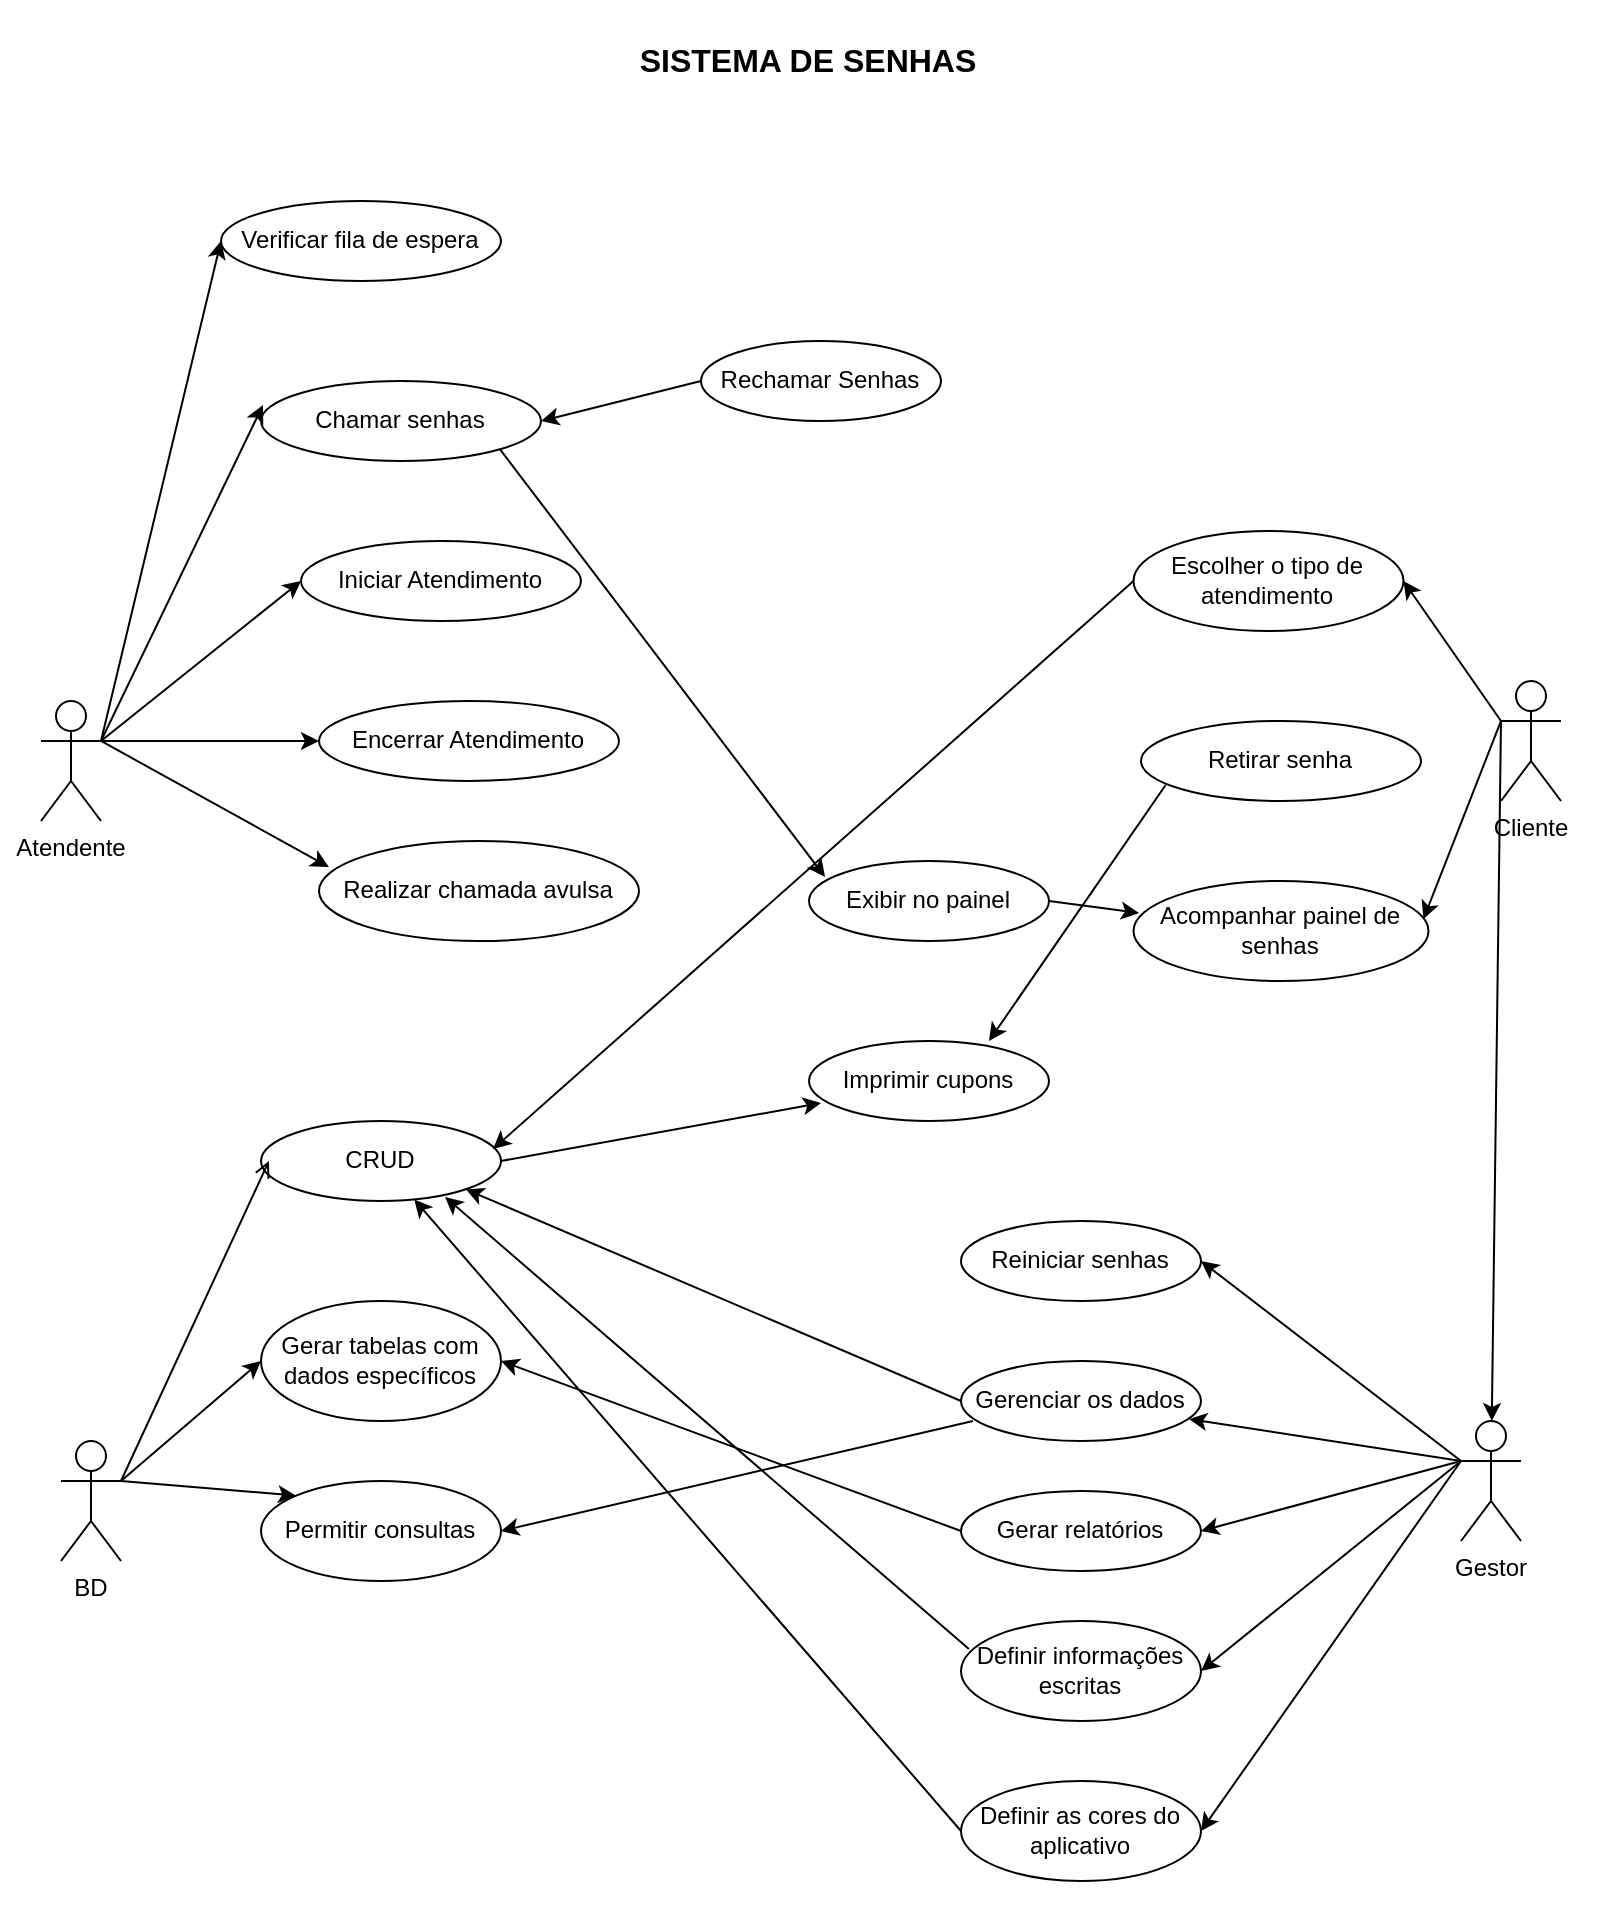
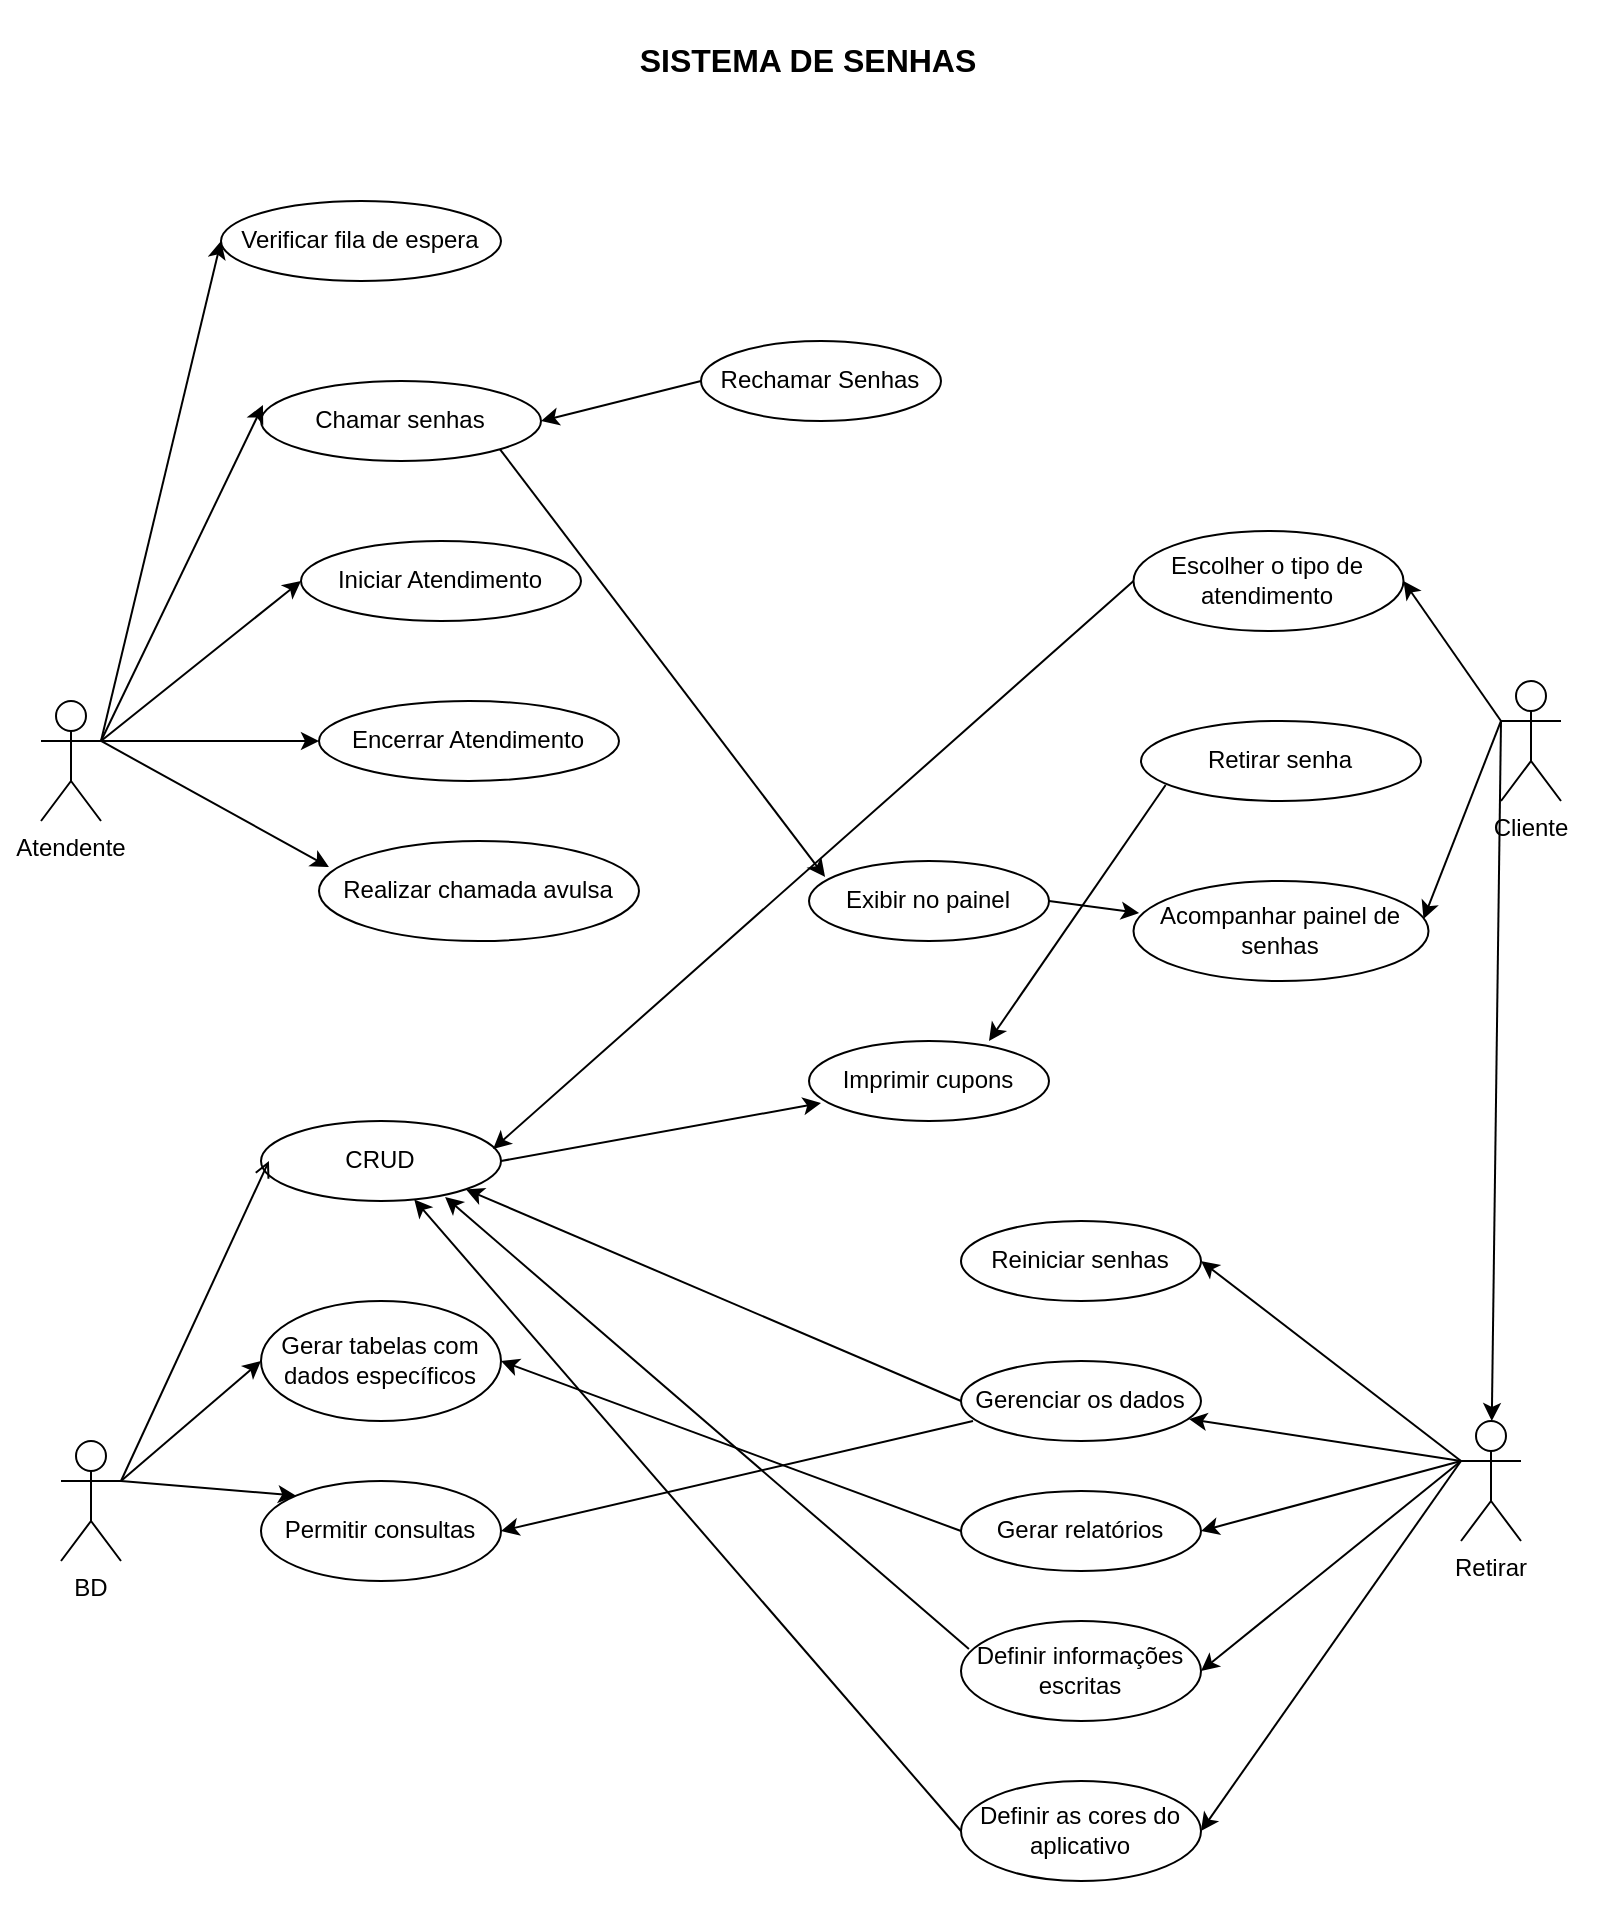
- <mxCell id="20" value="Gestor" style="shape=umlActor;verticalLabelPosition=bottom;verticalAlign=top;html=1;outlineConnect=0;" vertex="1" parent="1"><mxGeometry x="730" y="710" width="30" height="60" as="geometry" /></mxCell>
+ <mxCell id="20" value="Retirar" style="shape=umlActor;verticalLabelPosition=bottom;verticalAlign=top;html=1;outlineConnect=0;" vertex="1" parent="1"><mxGeometry x="730" y="710" width="30" height="60" as="geometry" /></mxCell>
